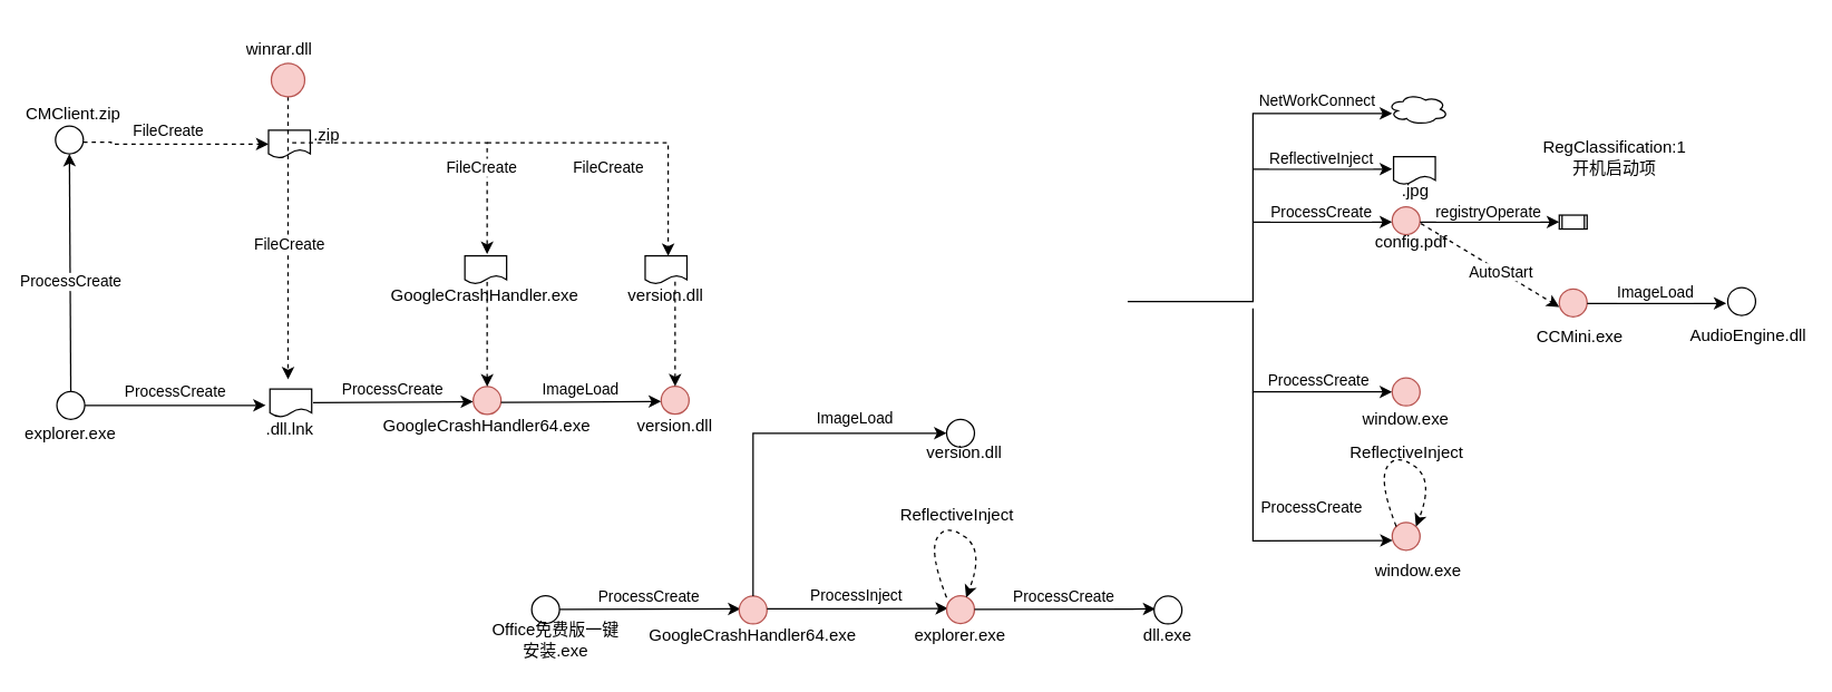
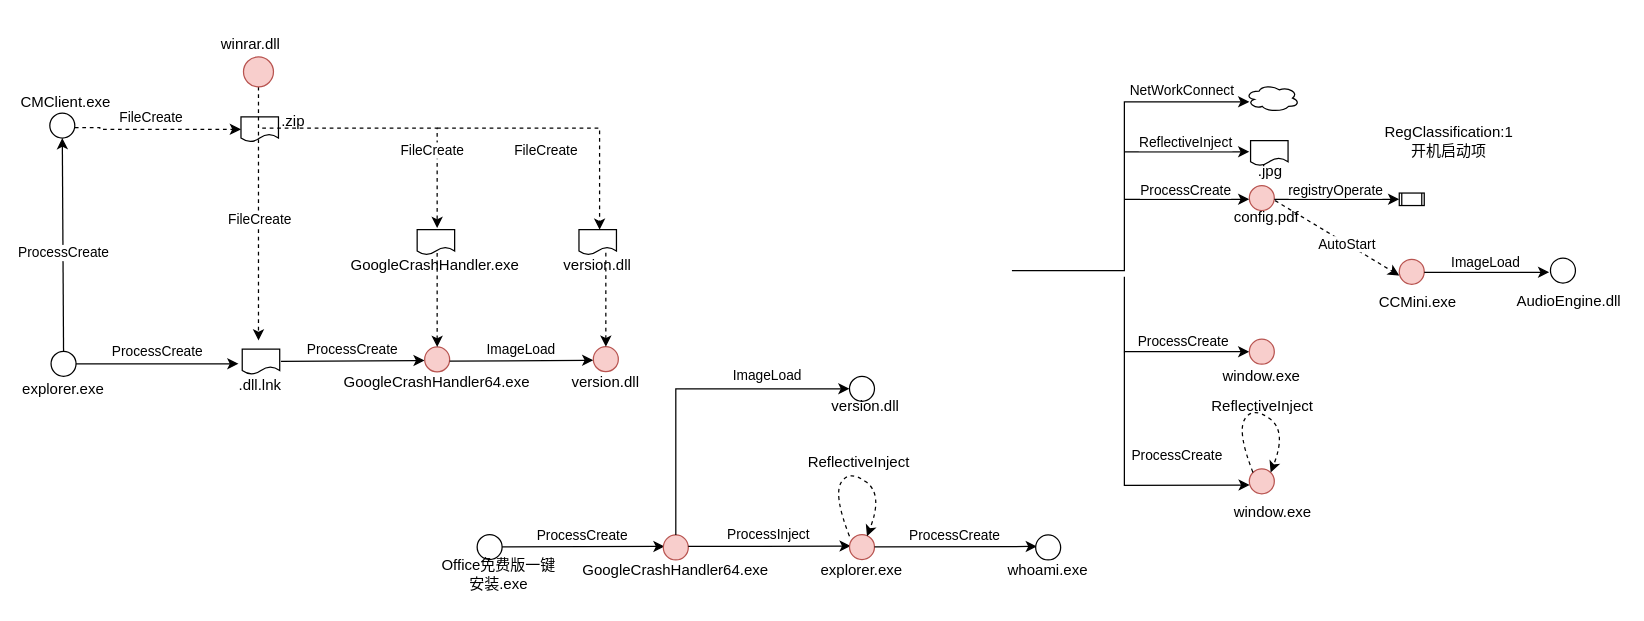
- <mxCell id="15" value="CMClient.zip" style="text;strokeColor=none;align=center;fillColor=none;html=1;verticalAlign=middle;whiteSpace=wrap;rounded=0;" vertex="1" parent="1"><mxGeometry x="22" y="67" width="60" height="30" as="geometry" /></mxCell>
+ <mxCell id="15" value="CMClient.exe" style="text;strokeColor=none;align=center;fillColor=none;html=1;verticalAlign=middle;whiteSpace=wrap;rounded=0;" vertex="1" parent="1"><mxGeometry x="22" y="67" width="60" height="30" as="geometry" /></mxCell>
- <mxCell id="72" value="dll.exe" style="text;strokeColor=none;align=center;fillColor=none;html=1;verticalAlign=middle;whiteSpace=wrap;rounded=0;" vertex="1" parent="1"><mxGeometry x="808" y="441.34" width="60" height="30" as="geometry" /></mxCell>
+ <mxCell id="72" value="whoami.exe" style="text;strokeColor=none;align=center;fillColor=none;html=1;verticalAlign=middle;whiteSpace=wrap;rounded=0;" vertex="1" parent="1"><mxGeometry x="808" y="441.34" width="60" height="30" as="geometry" /></mxCell>
